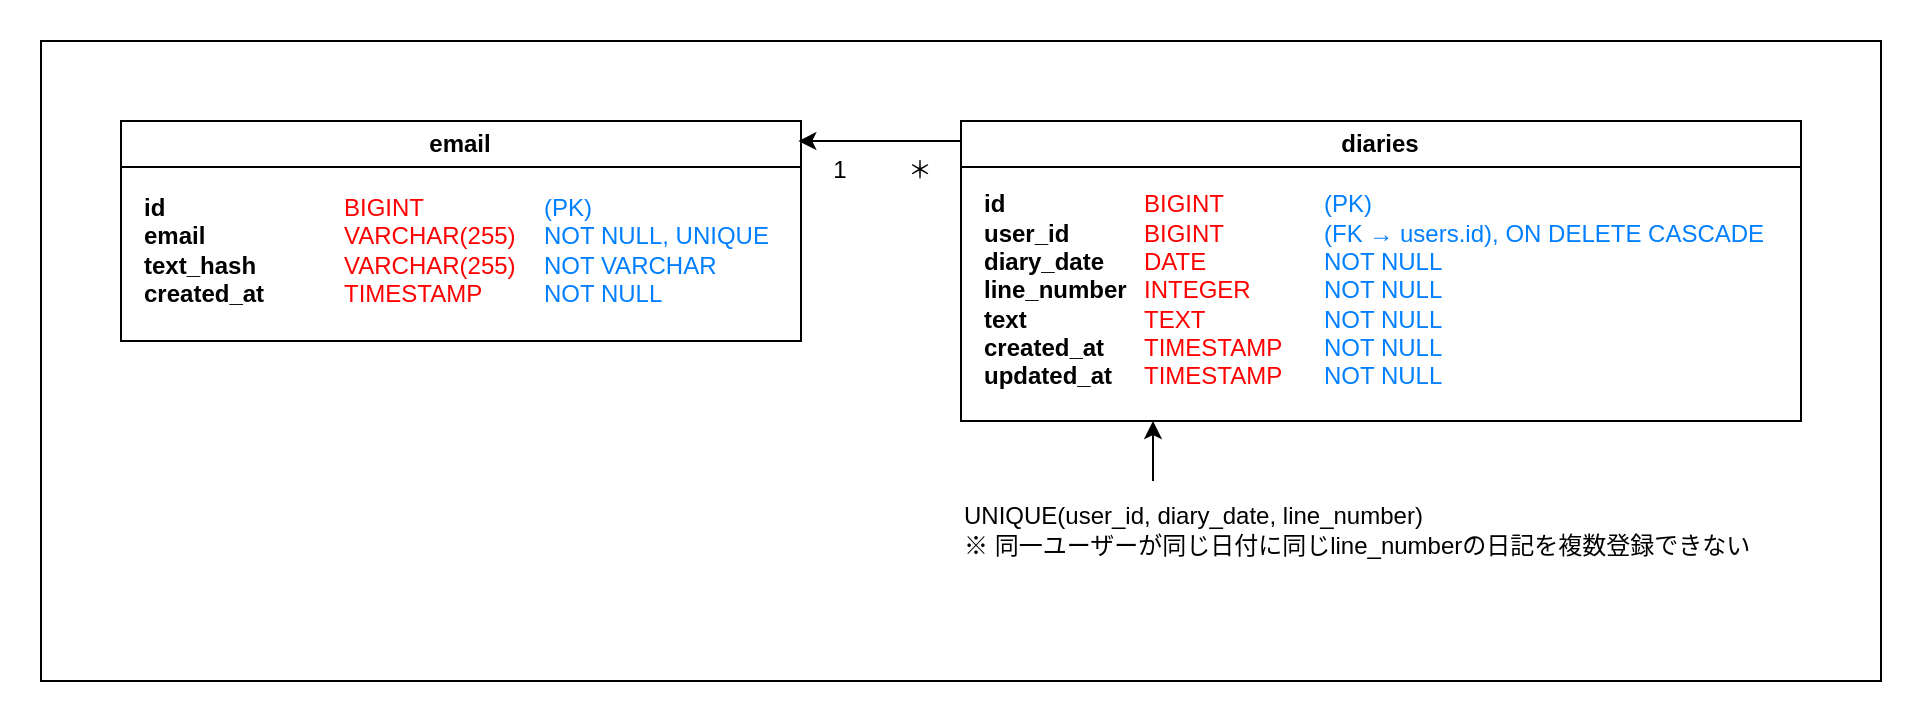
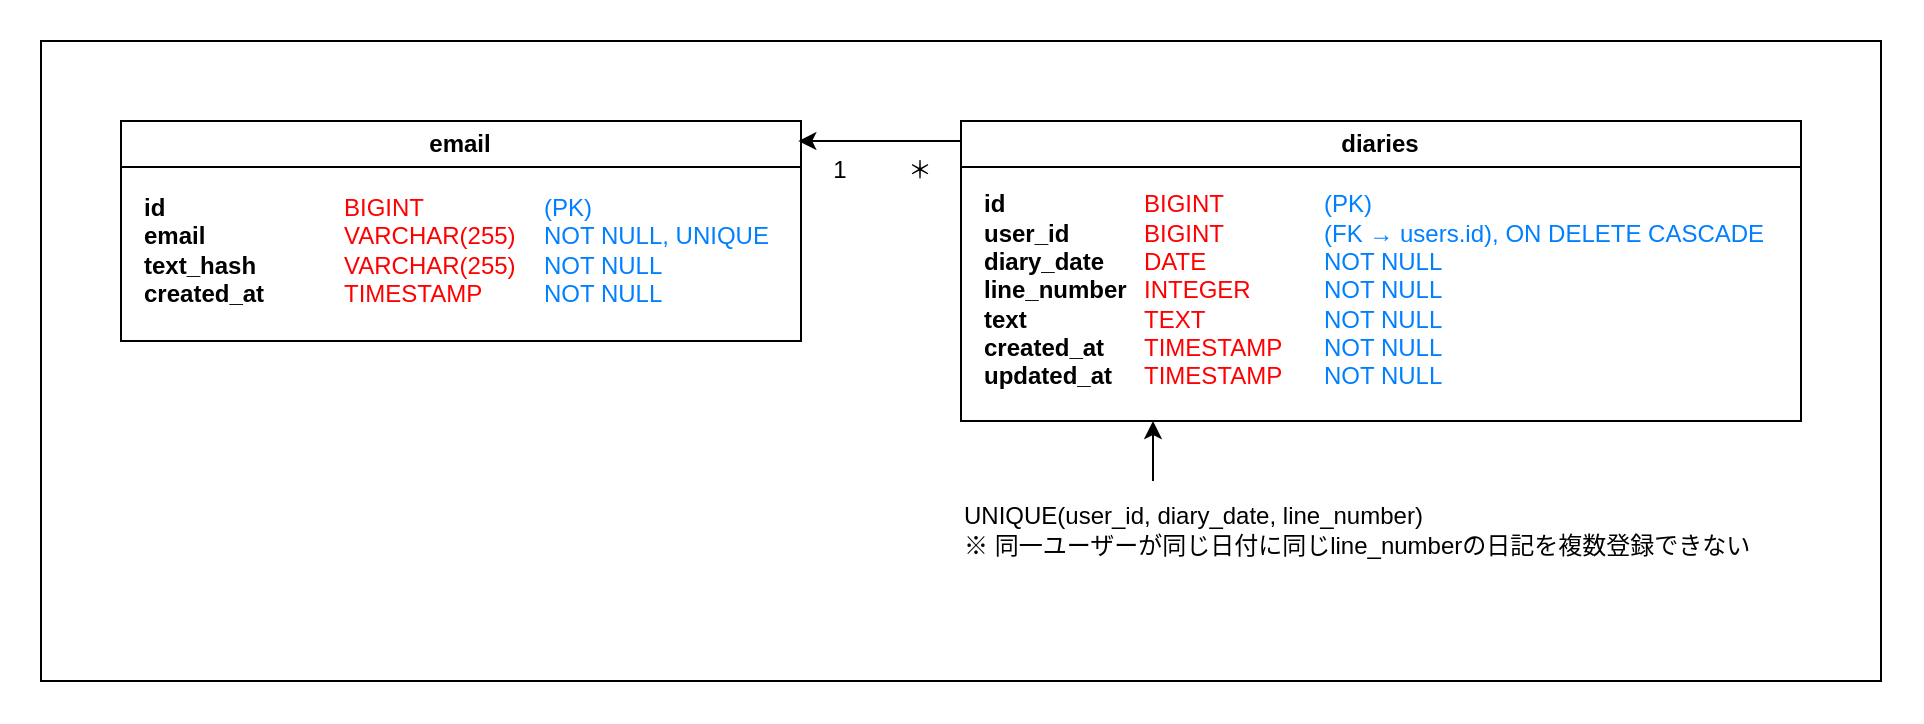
- <mxCell id="14" value="&lt;font style=&quot;color: rgb(0, 127, 255);&quot;&gt;(PK)&lt;/font&gt;&lt;div&gt;&lt;font style=&quot;color: rgb(0, 127, 255);&quot;&gt;NOT NULL, UNIQUE&lt;/font&gt;&lt;/div&gt;&lt;div&gt;&lt;font style=&quot;color: rgb(0, 127, 255);&quot;&gt;NOT VARCHAR&lt;/font&gt;&lt;/div&gt;&lt;div&gt;&lt;font style=&quot;color: rgb(0, 127, 255);&quot;&gt;NOT NULL&lt;/font&gt;&lt;/div&gt;" style="text;html=1;align=left;verticalAlign=middle;resizable=0;points=[];autosize=1;strokeColor=none;fillColor=none;" parent="1" vertex="1"><mxGeometry x="270" y="90" width="140" height="70" as="geometry" /></mxCell>
+ <mxCell id="14" value="&lt;font style=&quot;color: rgb(0, 127, 255);&quot;&gt;(PK)&lt;/font&gt;&lt;div&gt;&lt;font style=&quot;color: rgb(0, 127, 255);&quot;&gt;NOT NULL, UNIQUE&lt;/font&gt;&lt;/div&gt;&lt;div&gt;&lt;font style=&quot;color: rgb(0, 127, 255);&quot;&gt;NOT NULL&lt;/font&gt;&lt;/div&gt;&lt;div&gt;&lt;font style=&quot;color: rgb(0, 127, 255);&quot;&gt;NOT NULL&lt;/font&gt;&lt;/div&gt;" style="text;html=1;align=left;verticalAlign=middle;resizable=0;points=[];autosize=1;strokeColor=none;fillColor=none;" parent="1" vertex="1"><mxGeometry x="270" y="90" width="140" height="70" as="geometry" /></mxCell>
